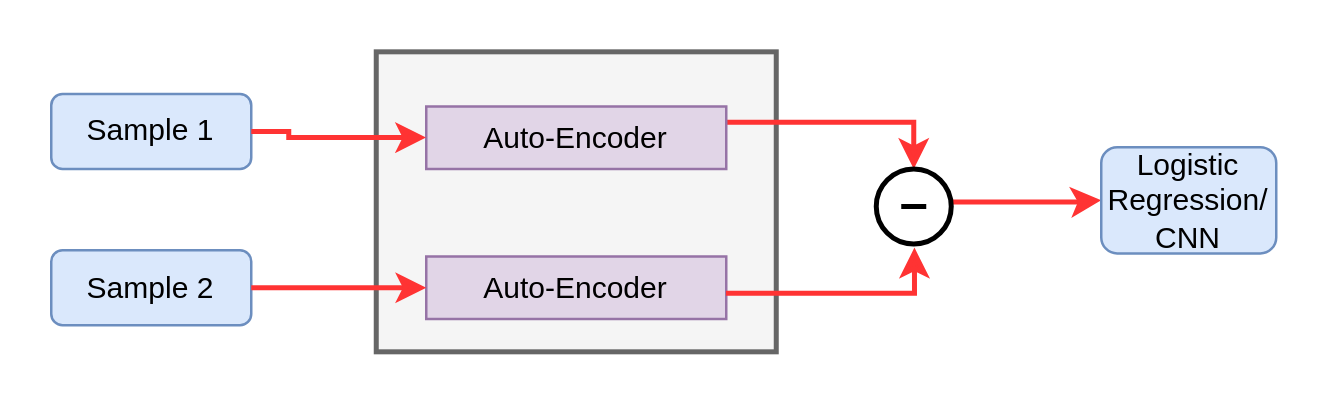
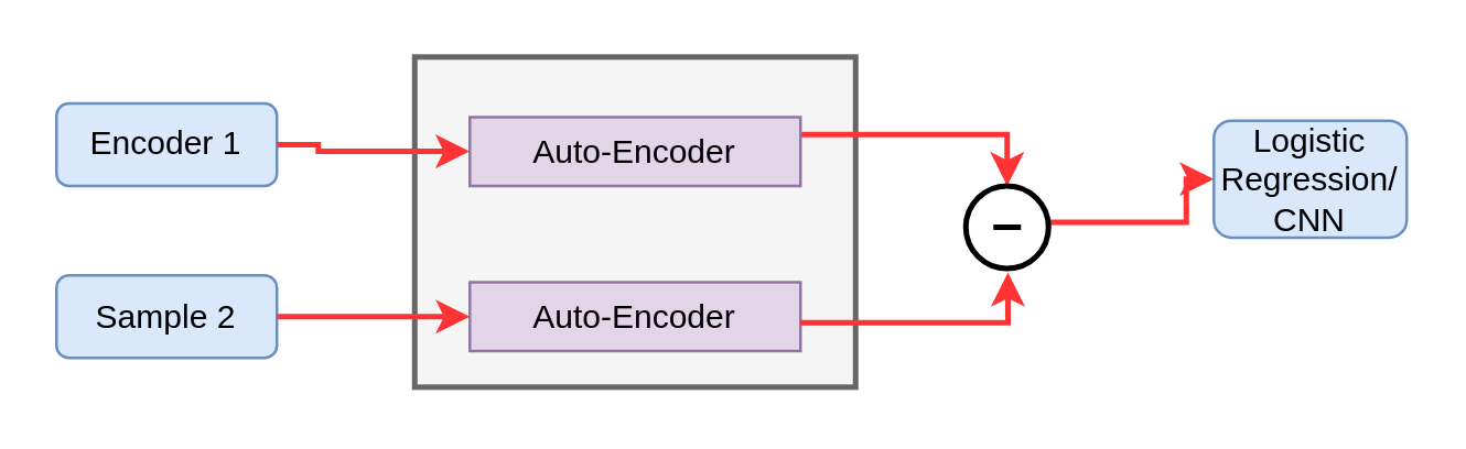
- <mxCell id="2" value="Sample 1" style="rounded=1;whiteSpace=wrap;html=1;fillColor=#dae8fc;strokeColor=#6c8ebf;" vertex="1" parent="1"><mxGeometry x="20" y="37" width="80" height="30" as="geometry" /></mxCell>
+ <mxCell id="2" value="Encoder 1" style="rounded=1;whiteSpace=wrap;html=1;fillColor=#dae8fc;strokeColor=#6c8ebf;" vertex="1" parent="1"><mxGeometry x="20" y="37" width="80" height="30" as="geometry" /></mxCell>
- <mxCell id="11" value="Logistic Regression/&lt;br&gt;CNN" style="rounded=1;whiteSpace=wrap;html=1;fillColor=#dae8fc;strokeColor=#6c8ebf;" vertex="1" parent="1"><mxGeometry x="440" y="58.25" width="70" height="42.5" as="geometry" /></mxCell>
+ <mxCell id="11" value="Logistic Regression/&lt;br&gt;CNN" style="rounded=1;whiteSpace=wrap;html=1;fillColor=#dae8fc;strokeColor=#6c8ebf;" vertex="1" parent="1"><mxGeometry x="440" y="43.25" width="70" height="42.5" as="geometry" /></mxCell>
